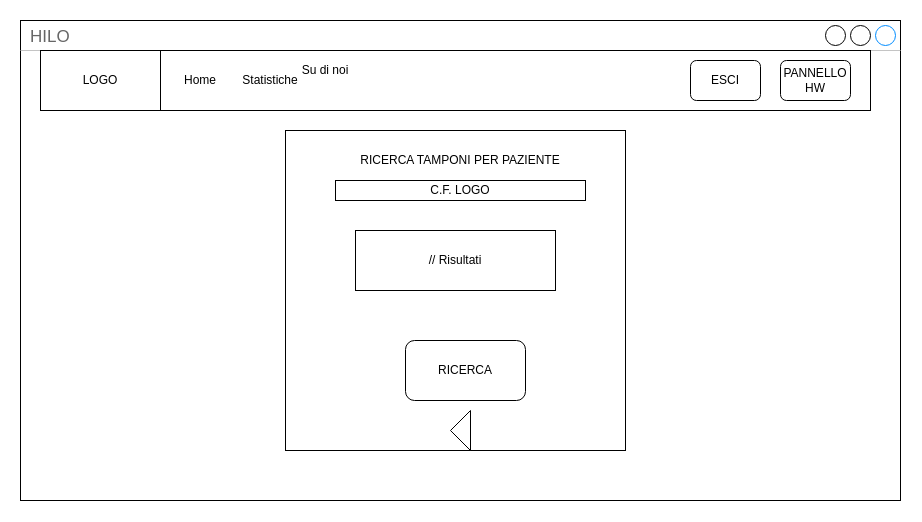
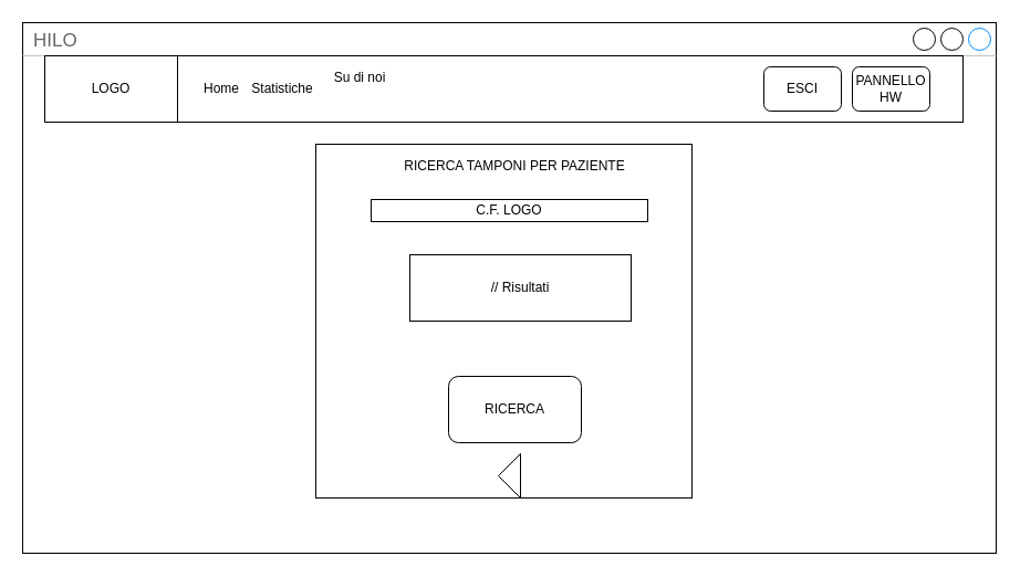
- <mxCell id="6" value="Statistiche" style="text;html=1;strokeColor=none;fillColor=none;align=center;verticalAlign=middle;whiteSpace=wrap;rounded=0;" vertex="1" parent="1"><mxGeometry x="250" y="70" width="40" height="20" as="geometry" /></mxCell>
+ <mxCell id="6" value="Statistiche" style="text;html=1;strokeColor=none;fillColor=none;align=center;verticalAlign=middle;whiteSpace=wrap;rounded=0;" vertex="1" parent="1"><mxGeometry x="235" y="70" width="40" height="20" as="geometry" /></mxCell>
- <mxCell id="10" value="PANNELLO HW" style="rounded=1;whiteSpace=wrap;html=1;" vertex="1" parent="1"><mxGeometry x="780" y="60" width="70" height="40" as="geometry" /></mxCell>
+ <mxCell id="10" value="PANNELLO HW" style="rounded=1;whiteSpace=wrap;html=1;" vertex="1" parent="1"><mxGeometry x="770" y="60" width="70" height="40" as="geometry" /></mxCell>
- <mxCell id="11" value="RICERCA TAMPONI PER PAZIENTE" style="text;html=1;strokeColor=none;fillColor=none;align=center;verticalAlign=middle;whiteSpace=wrap;rounded=0;" vertex="1" parent="1"><mxGeometry x="315" y="150" width="290" height="20" as="geometry" /></mxCell>
+ <mxCell id="11" value="RICERCA TAMPONI PER PAZIENTE" style="text;html=1;strokeColor=none;fillColor=none;align=center;verticalAlign=middle;whiteSpace=wrap;rounded=0;" vertex="1" parent="1"><mxGeometry x="320" y="140" width="290" height="20" as="geometry" /></mxCell>
- <mxCell id="15" value="// Risultati" style="rounded=0;whiteSpace=wrap;html=1;" vertex="1" parent="1"><mxGeometry x="355" y="230" width="200" height="60" as="geometry" /></mxCell>
+ <mxCell id="15" value="// Risultati" style="rounded=0;whiteSpace=wrap;html=1;" vertex="1" parent="1"><mxGeometry x="370" y="230" width="200" height="60" as="geometry" /></mxCell>
